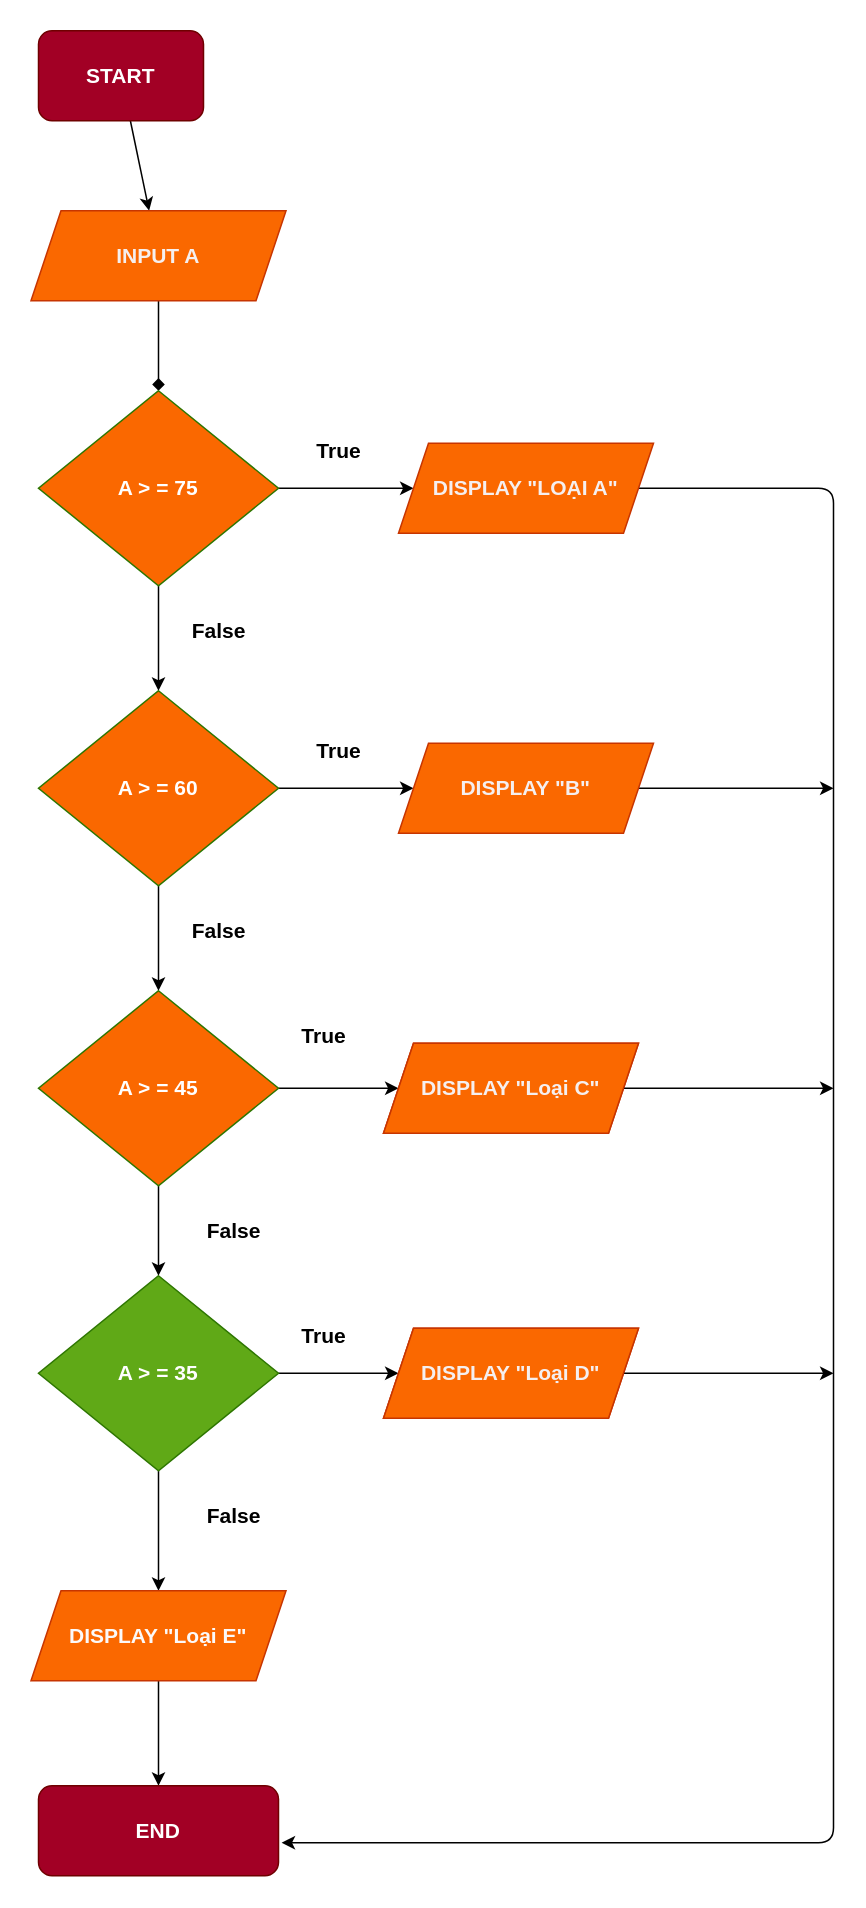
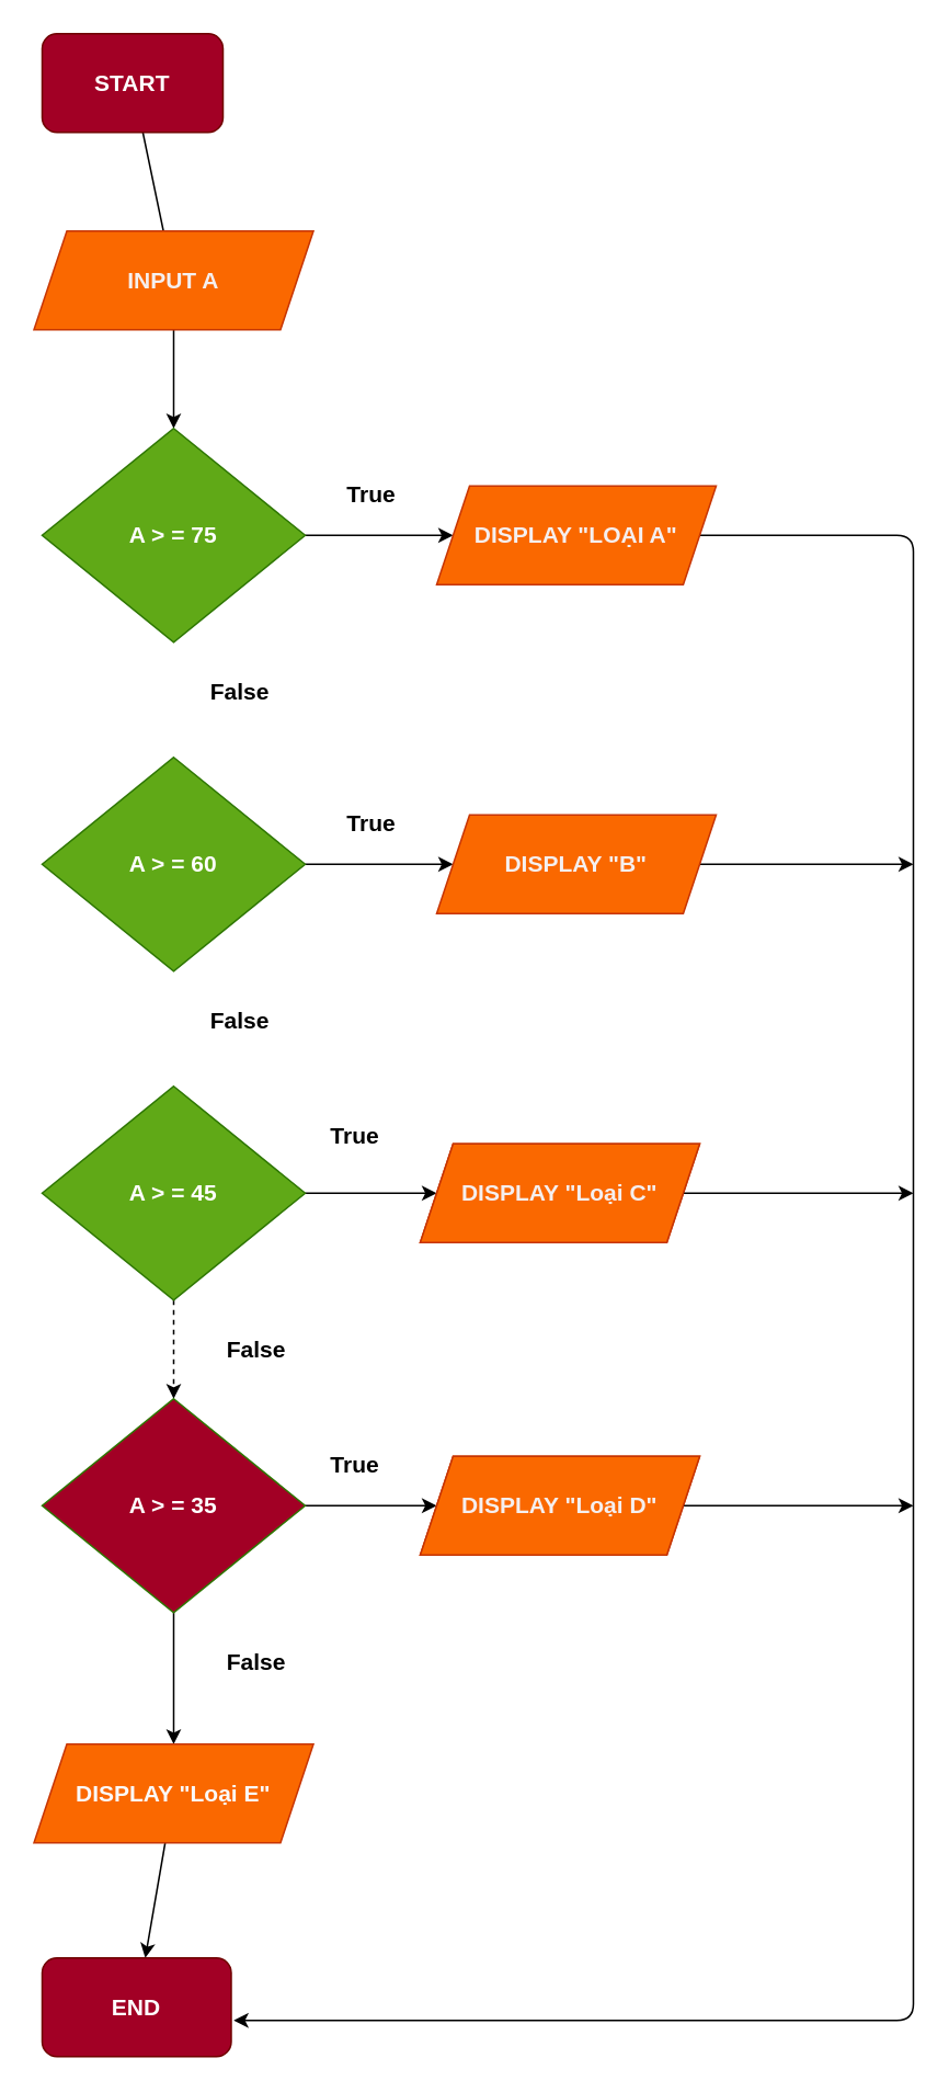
- <mxCell id="2" value="" style="edgeStyle=none;html=1;fontStyle=1;fontSize=14;" edge="1" parent="1" source="3" target="5"><mxGeometry relative="1" as="geometry" /></mxCell>
+ <mxCell id="2" value="" style="edgeStyle=none;html=1;fontStyle=1;fontSize=14;endArrow=none;" edge="1" parent="1" source="3" target="5"><mxGeometry relative="1" as="geometry" /></mxCell>
- <mxCell id="4" value="" style="edgeStyle=none;html=1;fontStyle=1;fontSize=14;endArrow=diamond;" edge="1" parent="1" source="5" target="8"><mxGeometry relative="1" as="geometry" /></mxCell>
+ <mxCell id="4" value="" style="edgeStyle=none;html=1;fontStyle=1;fontSize=14;" edge="1" parent="1" source="5" target="8"><mxGeometry relative="1" as="geometry" /></mxCell>
- <mxCell id="8" value="A &amp;gt; = 75" style="rhombus;whiteSpace=wrap;html=1;fillColor=#fa6800;fontColor=#ffffff;strokeColor=#2D7600;fontStyle=1;fontSize=14;" vertex="1" parent="1"><mxGeometry x="25" y="260" width="160" height="130" as="geometry" /></mxCell>
+ <mxCell id="8" value="A &amp;gt; = 75" style="rhombus;whiteSpace=wrap;html=1;fillColor=#60a917;fontColor=#ffffff;strokeColor=#2D7600;fontStyle=1;fontSize=14;" vertex="1" parent="1"><mxGeometry x="25" y="260" width="160" height="130" as="geometry" /></mxCell>
- <mxCell id="7" value="" style="edgeStyle=none;html=1;fontStyle=1;fontSize=14;" edge="1" parent="1" source="8" target="13"><mxGeometry relative="1" as="geometry" /></mxCell>
- <mxCell id="13" value="A &amp;gt; = 60" style="rhombus;whiteSpace=wrap;html=1;fillColor=#fa6800;fontColor=#ffffff;strokeColor=#2D7600;fontStyle=1;fontSize=14;" vertex="1" parent="1"><mxGeometry x="25" y="460" width="160" height="130" as="geometry" /></mxCell>
+ <mxCell id="13" value="A &amp;gt; = 60" style="rhombus;whiteSpace=wrap;html=1;fillColor=#60a917;fontColor=#ffffff;strokeColor=#2D7600;fontStyle=1;fontSize=14;" vertex="1" parent="1"><mxGeometry x="25" y="460" width="160" height="130" as="geometry" /></mxCell>
- <mxCell id="12" value="" style="edgeStyle=none;html=1;fontStyle=1;fontSize=14;" edge="1" parent="1" source="13" target="21"><mxGeometry relative="1" as="geometry" /></mxCell>
- <mxCell id="21" value="A &amp;gt; = 45" style="rhombus;whiteSpace=wrap;html=1;fillColor=#fa6800;fontColor=#ffffff;strokeColor=#2D7600;fontStyle=1;fontSize=14;" vertex="1" parent="1"><mxGeometry x="25" y="660" width="160" height="130" as="geometry" /></mxCell>
+ <mxCell id="21" value="A &amp;gt; = 45" style="rhombus;whiteSpace=wrap;html=1;fillColor=#60a917;fontColor=#ffffff;strokeColor=#2D7600;fontStyle=1;fontSize=14;" vertex="1" parent="1"><mxGeometry x="25" y="660" width="160" height="130" as="geometry" /></mxCell>
- <mxCell id="20" value="" style="edgeStyle=none;html=1;fontStyle=1;fontSize=14;" edge="1" parent="1" source="21" target="27"><mxGeometry relative="1" as="geometry" /></mxCell>
+ <mxCell id="20" value="" style="edgeStyle=none;html=1;fontStyle=1;fontSize=14;dashed=1;" edge="1" parent="1" source="21" target="27"><mxGeometry relative="1" as="geometry" /></mxCell>
- <mxCell id="27" value="A &amp;gt; = 35" style="rhombus;whiteSpace=wrap;html=1;fillColor=#60a917;fontColor=#ffffff;strokeColor=#2D7600;fontStyle=1;fontSize=14;" vertex="1" parent="1"><mxGeometry x="25" y="850" width="160" height="130" as="geometry" /></mxCell>
+ <mxCell id="27" value="A &amp;gt; = 35" style="rhombus;whiteSpace=wrap;html=1;fillColor=#a20025;fontColor=#ffffff;strokeColor=#2D7600;fontStyle=1;fontSize=14;" vertex="1" parent="1"><mxGeometry x="25" y="850" width="160" height="130" as="geometry" /></mxCell>
- <mxCell id="38" value="&lt;span style=&quot;font-size: 14px;&quot;&gt;END&lt;/span&gt;" style="rounded=1;whiteSpace=wrap;html=1;fillColor=#a20025;fontColor=#ffffff;strokeColor=#6F0000;fontStyle=1;fontSize=14;" vertex="1" parent="1"><mxGeometry x="25" y="1190" width="160" height="60" as="geometry" /></mxCell>
+ <mxCell id="38" value="&lt;span style=&quot;font-size: 14px;&quot;&gt;END&lt;/span&gt;" style="rounded=1;whiteSpace=wrap;html=1;fillColor=#a20025;fontColor=#ffffff;strokeColor=#6F0000;fontStyle=1;fontSize=14;" vertex="1" parent="1"><mxGeometry x="25" y="1190" width="115" height="60" as="geometry" /></mxCell>
